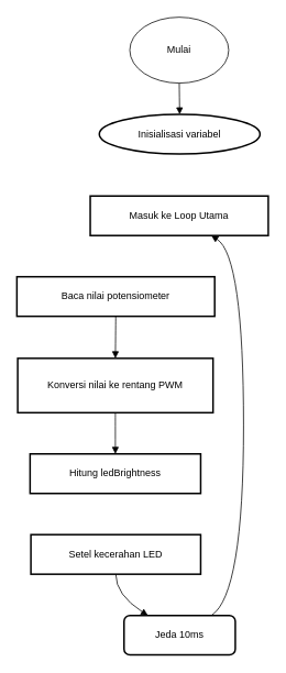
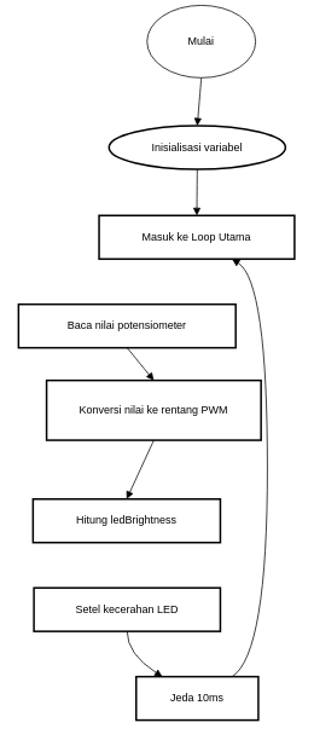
- <mxCell id="15" value="Mulai" style="ellipse;whiteSpace=wrap;html=1;" vertex="1" parent="1"><mxGeometry x="157" width="120" height="80" as="geometry" y="20" /></mxCell>
+ <mxCell id="15" value="Mulai" style="ellipse;whiteSpace=wrap;html=1;" vertex="1" parent="1"><mxGeometry x="162" y="5" width="120" height="80" as="geometry" /></mxCell>
+ <mxCell id="10" value="" style="curved=1;startArrow=none;endArrow=block;exitX=0.5;exitY=1.02;entryX=0.5;entryY=0;rounded=0;" edge="1" parent="1" source="2" target="3"><mxGeometry relative="1" as="geometry"><Array as="points" /></mxGeometry></mxCell>
- <mxCell id="5" value="Konversi nilai ke rentang PWM" style="whiteSpace=wrap;strokeWidth=2;" vertex="1" parent="1"><mxGeometry x="21" y="434" width="237" height="66" as="geometry" /></mxCell>
+ <mxCell id="5" value="Konversi nilai ke rentang PWM" style="whiteSpace=wrap;strokeWidth=2;" vertex="1" parent="1"><mxGeometry x="51" y="419" width="237" height="66" as="geometry" /></mxCell>
- <mxCell id="8" value="Jeda 10ms" style="whiteSpace=wrap;strokeWidth=2;rounded=1;" vertex="1" parent="1"><mxGeometry x="150" y="746" width="135" height="48" as="geometry" /></mxCell>
+ <mxCell id="8" value="Jeda 10ms" style="whiteSpace=wrap;strokeWidth=2;" vertex="1" parent="1"><mxGeometry x="150" y="746" width="135" height="48" as="geometry" /></mxCell>
